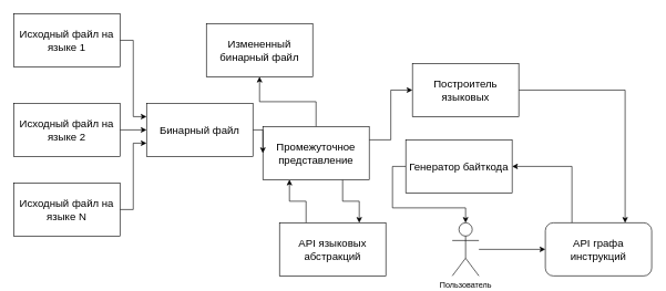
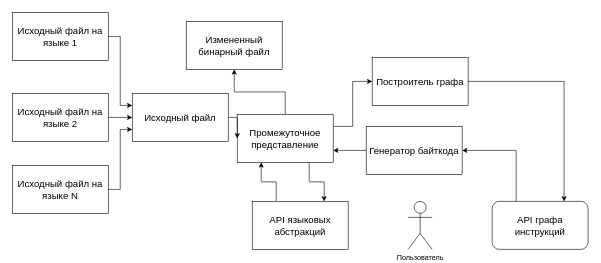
- <mxCell id="15" value="&lt;font style=&quot;font-size: 16px;&quot;&gt;Построитель языковых&lt;/font&gt;" style="rounded=0;whiteSpace=wrap;html=1;" parent="1" vertex="1"><mxGeometry x="620" y="95" width="160" height="80" as="geometry" /></mxCell>
+ <mxCell id="15" value="&lt;font style=&quot;font-size: 16px;&quot;&gt;Построитель графа&lt;/font&gt;" style="rounded=0;whiteSpace=wrap;html=1;" parent="1" vertex="1"><mxGeometry x="620" y="95" width="160" height="80" as="geometry" /></mxCell>
- <mxCell id="17" value="&lt;font style=&quot;font-size: 16px;&quot;&gt;Бинарный файл&lt;/font&gt;" style="rounded=0;whiteSpace=wrap;html=1;" parent="1" vertex="1"><mxGeometry x="220" y="155" width="160" height="80" as="geometry" /></mxCell>
+ <mxCell id="17" value="&lt;font style=&quot;font-size: 16px;&quot;&gt;Исходный файл&lt;/font&gt;" style="rounded=0;whiteSpace=wrap;html=1;" parent="1" vertex="1"><mxGeometry x="220" y="155" width="160" height="80" as="geometry" /></mxCell>
- <mxCell id="12" style="edgeStyle=orthogonalEdgeStyle;rounded=0;orthogonalLoop=1;jettySize=auto;html=1;exitX=0;exitY=0.5;exitDx=0;exitDy=0;" parent="1" source="13" target="5" edge="1"><mxGeometry relative="1" as="geometry" /></mxCell>
+ <mxCell id="12" style="edgeStyle=orthogonalEdgeStyle;rounded=0;orthogonalLoop=1;jettySize=auto;html=1;exitX=0;exitY=0.5;exitDx=0;exitDy=0;entryX=1;entryY=0.75;entryDx=0;entryDy=0;" parent="1" source="13" target="11" edge="1"><mxGeometry relative="1" as="geometry" /></mxCell>
- <mxCell id="4" value="" style="edgeStyle=orthogonalEdgeStyle;rounded=0;orthogonalLoop=1;jettySize=auto;html=1;" parent="1" source="5" target="7" edge="1"><mxGeometry relative="1" as="geometry" /></mxCell>
